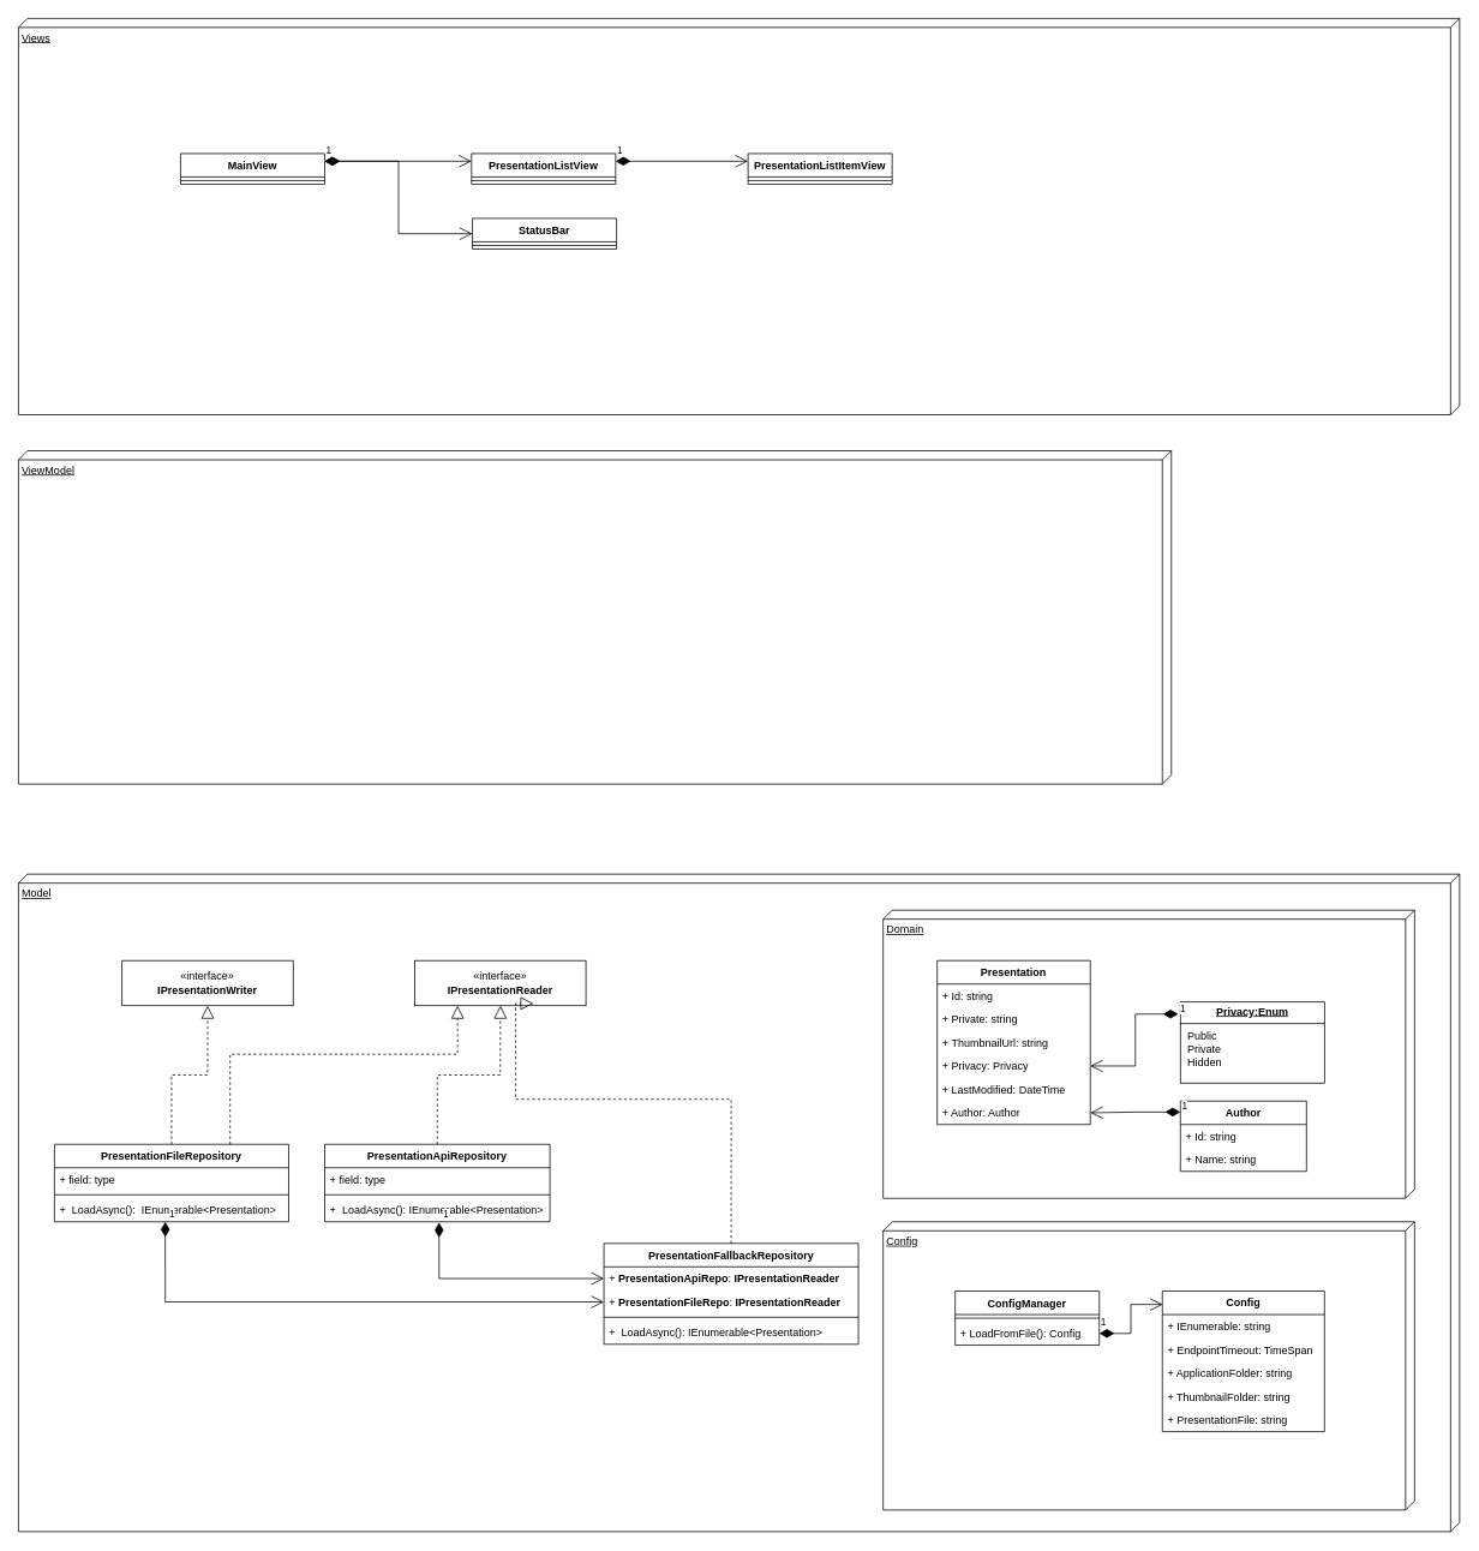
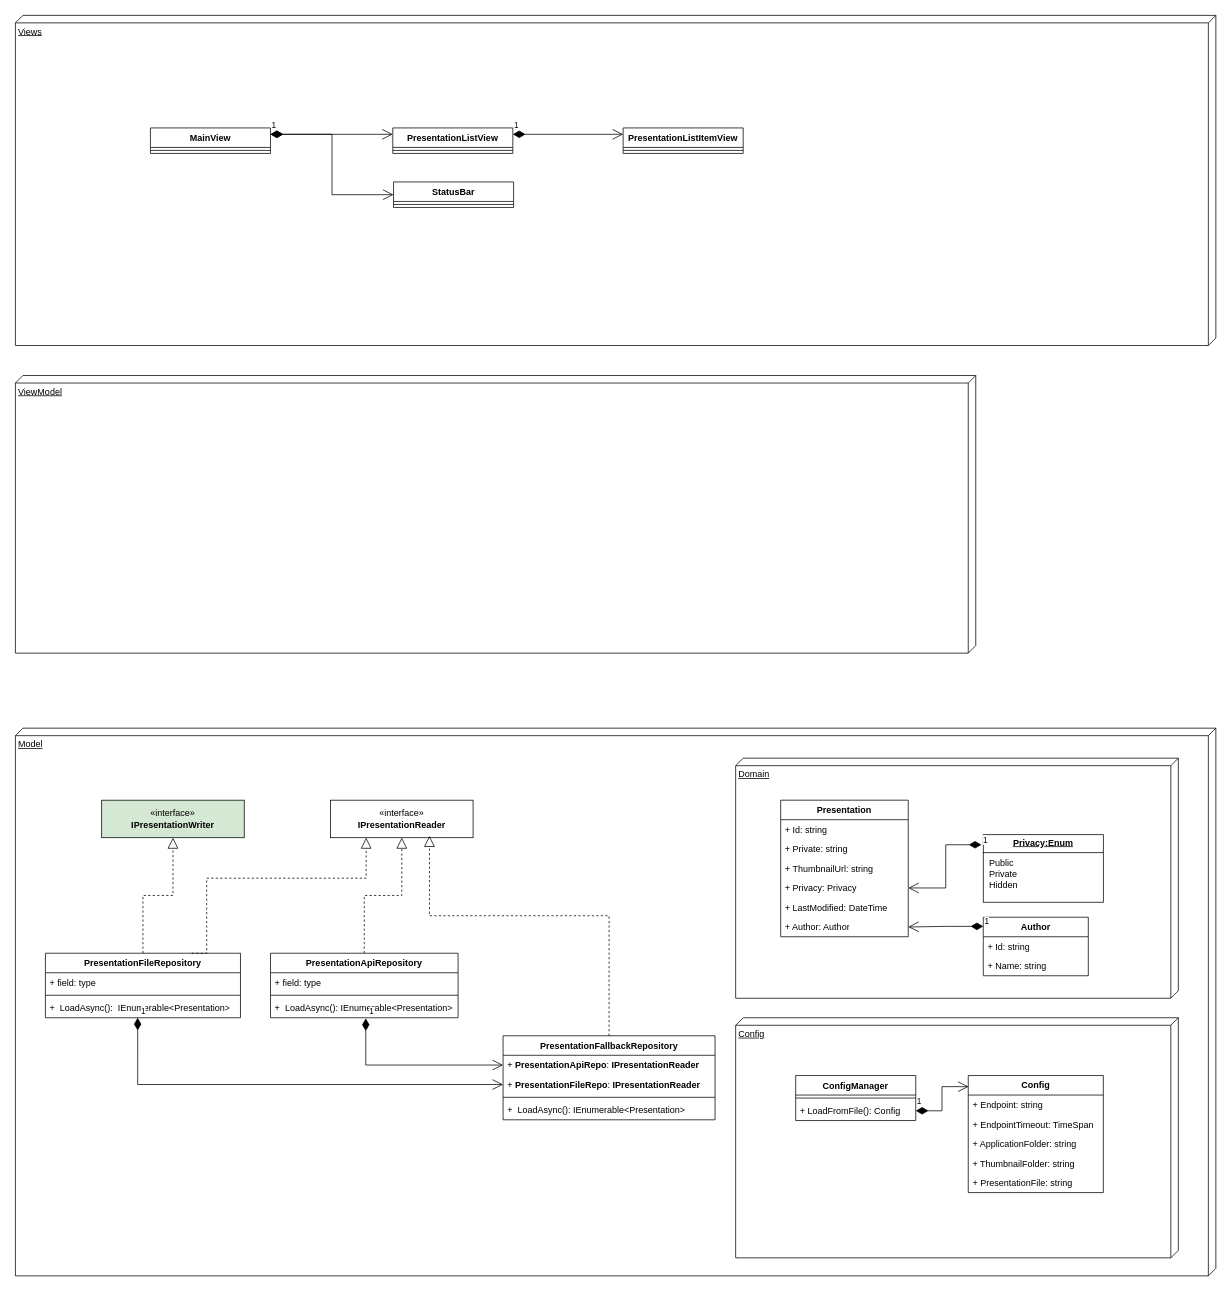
- <mxCell id="29" value="«interface»&lt;br&gt;&lt;b&gt;IPresentationWriter&lt;/b&gt;" style="html=1;whiteSpace=wrap;" vertex="1" parent="1"><mxGeometry x="135" y="1066" width="190" height="50" as="geometry" /></mxCell>
+ <mxCell id="29" value="«interface»&lt;br&gt;&lt;b&gt;IPresentationWriter&lt;/b&gt;" style="html=1;whiteSpace=wrap;fillColor=#d5e8d4;" vertex="1" parent="1"><mxGeometry x="135" y="1066" width="190" height="50" as="geometry" /></mxCell>
- <mxCell id="9" value="«interface»&lt;br&gt;&lt;b&gt;IPresentationReader&lt;/b&gt;" style="html=1;whiteSpace=wrap;" vertex="1" parent="1"><mxGeometry x="460" y="1066" width="190" height="50" as="geometry" /></mxCell>
+ <mxCell id="9" value="«interface»&lt;br&gt;&lt;b&gt;IPresentationReader&lt;/b&gt;" style="html=1;whiteSpace=wrap;" vertex="1" parent="1"><mxGeometry x="440" y="1066" width="190" height="50" as="geometry" /></mxCell>
- <mxCell id="31" value="+ IEnumerable: string" style="text;strokeColor=none;fillColor=none;align=left;verticalAlign=top;spacingLeft=4;spacingRight=4;overflow=hidden;rotatable=0;points=[[0,0.5],[1,0.5]];portConstraint=eastwest;whiteSpace=wrap;html=1;" vertex="1" parent="30"><mxGeometry y="26" width="180" height="26" as="geometry" /></mxCell>
+ <mxCell id="31" value="+ Endpoint: string" style="text;strokeColor=none;fillColor=none;align=left;verticalAlign=top;spacingLeft=4;spacingRight=4;overflow=hidden;rotatable=0;points=[[0,0.5],[1,0.5]];portConstraint=eastwest;whiteSpace=wrap;html=1;" vertex="1" parent="30"><mxGeometry y="26" width="180" height="26" as="geometry" /></mxCell>
